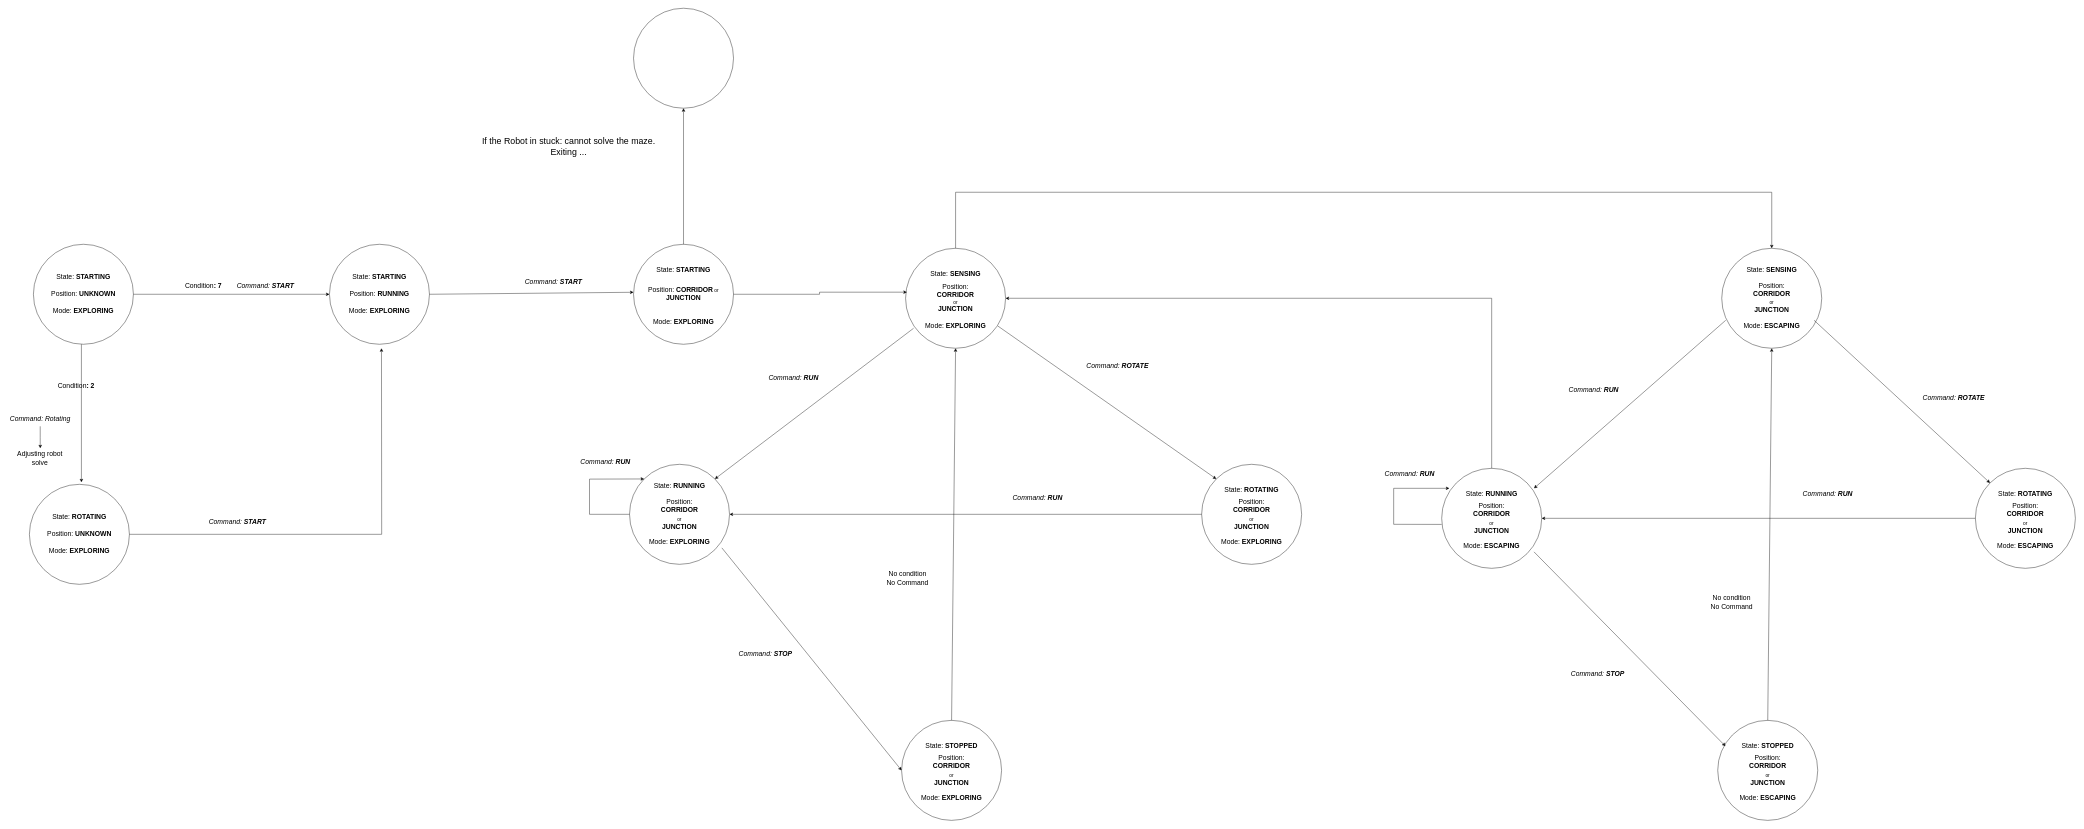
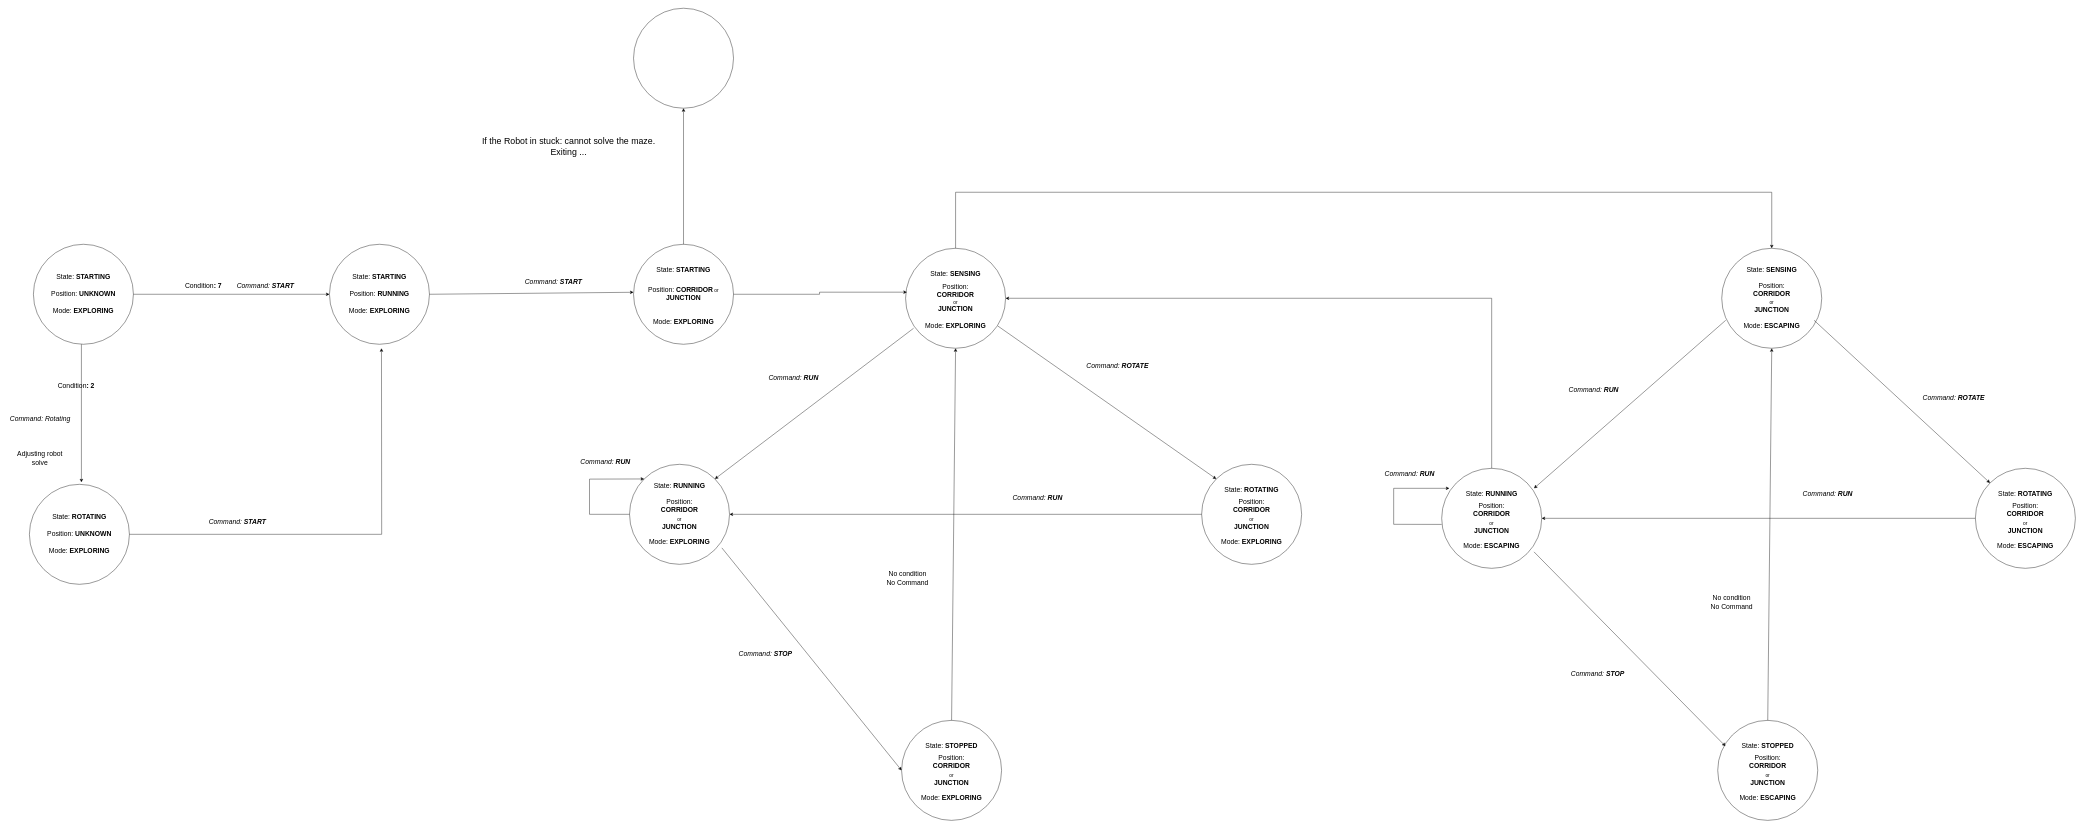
- <mxCell id="16" style="edgeStyle=orthogonalEdgeStyle;rounded=0;orthogonalLoop=1;jettySize=auto;html=1;exitX=0.5;exitY=1;exitDx=0;exitDy=0;fontSize=17;" edge="1" parent="1" source="17" target="23"><mxGeometry relative="1" as="geometry"><mxPoint x="99.727" y="1090" as="targetPoint" /></mxGeometry></mxCell>
